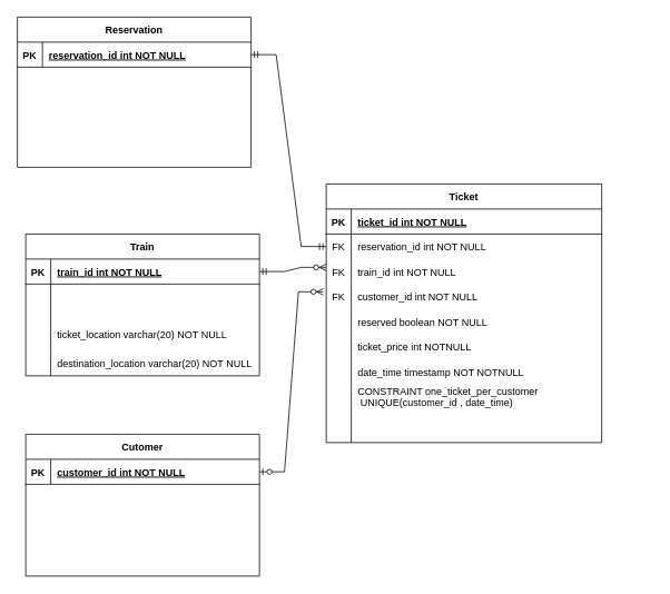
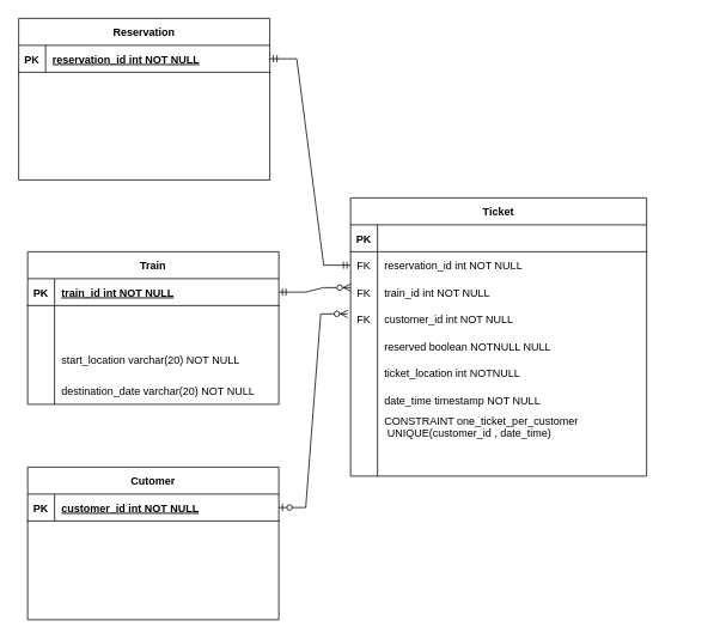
- <mxCell id="5" value="ticket_id int NOT NULL" style="shape=partialRectangle;overflow=hidden;connectable=0;fillColor=none;top=0;left=0;bottom=0;right=0;align=left;spacingLeft=6;fontStyle=5;" parent="3" vertex="1"><mxGeometry x="30" width="300.0" height="30" as="geometry"><mxRectangle width="300.0" height="30" as="alternateBounds" /></mxGeometry></mxCell>
- <mxCell id="17" value="reserved boolean NOT NULL" style="shape=partialRectangle;connectable=0;fillColor=none;top=0;left=0;bottom=0;right=0;align=left;spacingLeft=6;overflow=hidden;" vertex="1" parent="15"><mxGeometry x="30" width="300.0" height="30" as="geometry"><mxRectangle width="300.0" height="30" as="alternateBounds" /></mxGeometry></mxCell>
+ <mxCell id="17" value="reserved boolean NOTNULL NULL" style="shape=partialRectangle;connectable=0;fillColor=none;top=0;left=0;bottom=0;right=0;align=left;spacingLeft=6;overflow=hidden;" vertex="1" parent="15"><mxGeometry x="30" width="300.0" height="30" as="geometry"><mxRectangle width="300.0" height="30" as="alternateBounds" /></mxGeometry></mxCell>
- <mxCell id="50" value="ticket_location varchar(20) NOT NULL" style="shape=partialRectangle;connectable=0;fillColor=none;top=0;left=0;bottom=0;right=0;align=left;spacingLeft=6;overflow=hidden;" parent="48" vertex="1"><mxGeometry x="30" width="250" height="40" as="geometry"><mxRectangle width="250" height="40" as="alternateBounds" /></mxGeometry></mxCell>
+ <mxCell id="50" value="start_location varchar(20) NOT NULL" style="shape=partialRectangle;connectable=0;fillColor=none;top=0;left=0;bottom=0;right=0;align=left;spacingLeft=6;overflow=hidden;" parent="48" vertex="1"><mxGeometry x="30" width="250" height="40" as="geometry"><mxRectangle width="250" height="40" as="alternateBounds" /></mxGeometry></mxCell>
- <mxCell id="20" value="ticket_price int NOTNULL" style="shape=partialRectangle;connectable=0;fillColor=none;top=0;left=0;bottom=0;right=0;align=left;spacingLeft=6;overflow=hidden;" parent="18" vertex="1"><mxGeometry x="30" width="300.0" height="30" as="geometry"><mxRectangle width="300.0" height="30" as="alternateBounds" /></mxGeometry></mxCell>
+ <mxCell id="20" value="ticket_location int NOTNULL" style="shape=partialRectangle;connectable=0;fillColor=none;top=0;left=0;bottom=0;right=0;align=left;spacingLeft=6;overflow=hidden;" parent="18" vertex="1"><mxGeometry x="30" width="300.0" height="30" as="geometry"><mxRectangle width="300.0" height="30" as="alternateBounds" /></mxGeometry></mxCell>
- <mxCell id="53" value="destination_location varchar(20) NOT NULL" style="shape=partialRectangle;connectable=0;fillColor=none;top=0;left=0;bottom=0;right=0;align=left;spacingLeft=6;overflow=hidden;" parent="51" vertex="1"><mxGeometry x="30" width="250" height="30" as="geometry"><mxRectangle width="250" height="30" as="alternateBounds" /></mxGeometry></mxCell>
+ <mxCell id="53" value="destination_date varchar(20) NOT NULL" style="shape=partialRectangle;connectable=0;fillColor=none;top=0;left=0;bottom=0;right=0;align=left;spacingLeft=6;overflow=hidden;" parent="51" vertex="1"><mxGeometry x="30" width="250" height="30" as="geometry"><mxRectangle width="250" height="30" as="alternateBounds" /></mxGeometry></mxCell>
- <mxCell id="23" value="date_time timestamp NOT NOTNULL" style="shape=partialRectangle;connectable=0;fillColor=none;top=0;left=0;bottom=0;right=0;align=left;spacingLeft=6;overflow=hidden;" parent="21" vertex="1"><mxGeometry x="30" width="300.0" height="30" as="geometry"><mxRectangle width="300.0" height="30" as="alternateBounds" /></mxGeometry></mxCell>
+ <mxCell id="23" value="date_time timestamp NOT NULL" style="shape=partialRectangle;connectable=0;fillColor=none;top=0;left=0;bottom=0;right=0;align=left;spacingLeft=6;overflow=hidden;" parent="21" vertex="1"><mxGeometry x="30" width="300.0" height="30" as="geometry"><mxRectangle width="300.0" height="30" as="alternateBounds" /></mxGeometry></mxCell>
